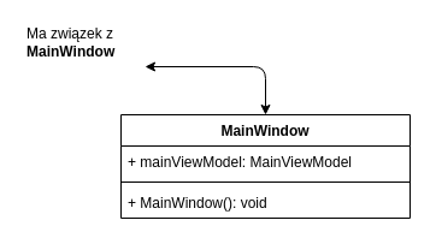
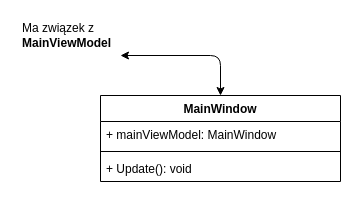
- <mxCell id="7" value="Ma związek z&lt;br&gt;&lt;b&gt;MainWindow&lt;/b&gt;" style="text;html=1;align=left;verticalAlign=middle;resizable=0;points=[];autosize=1;" parent="1" vertex="1"><mxGeometry x="20" y="20" width="100" height="30" as="geometry" /></mxCell>
+ <mxCell id="7" value="Ma związek z&lt;br&gt;&lt;b&gt;MainViewModel&lt;/b&gt;" style="text;html=1;align=left;verticalAlign=middle;resizable=0;points=[];autosize=1;" parent="1" vertex="1"><mxGeometry x="20" y="20" width="100" height="30" as="geometry" /></mxCell>
- <mxCell id="3" value="+ mainViewModel: MainViewModel" style="text;strokeColor=none;fillColor=none;align=left;verticalAlign=top;spacingLeft=4;spacingRight=4;overflow=hidden;rotatable=0;points=[[0,0.5],[1,0.5]];portConstraint=eastwest;" parent="2" vertex="1"><mxGeometry y="26" width="240" height="26" as="geometry" /></mxCell>
+ <mxCell id="3" value="+ mainViewModel: MainWindow" style="text;strokeColor=none;fillColor=none;align=left;verticalAlign=top;spacingLeft=4;spacingRight=4;overflow=hidden;rotatable=0;points=[[0,0.5],[1,0.5]];portConstraint=eastwest;" parent="2" vertex="1"><mxGeometry y="26" width="240" height="26" as="geometry" /></mxCell>
- <mxCell id="5" value="+ MainWindow(): void" style="text;strokeColor=none;fillColor=none;align=left;verticalAlign=top;spacingLeft=4;spacingRight=4;overflow=hidden;rotatable=0;points=[[0,0.5],[1,0.5]];portConstraint=eastwest;" parent="2" vertex="1"><mxGeometry y="60" width="240" height="26" as="geometry" /></mxCell>
+ <mxCell id="5" value="+ Update(): void" style="text;strokeColor=none;fillColor=none;align=left;verticalAlign=top;spacingLeft=4;spacingRight=4;overflow=hidden;rotatable=0;points=[[0,0.5],[1,0.5]];portConstraint=eastwest;" parent="2" vertex="1"><mxGeometry y="60" width="240" height="26" as="geometry" /></mxCell>
